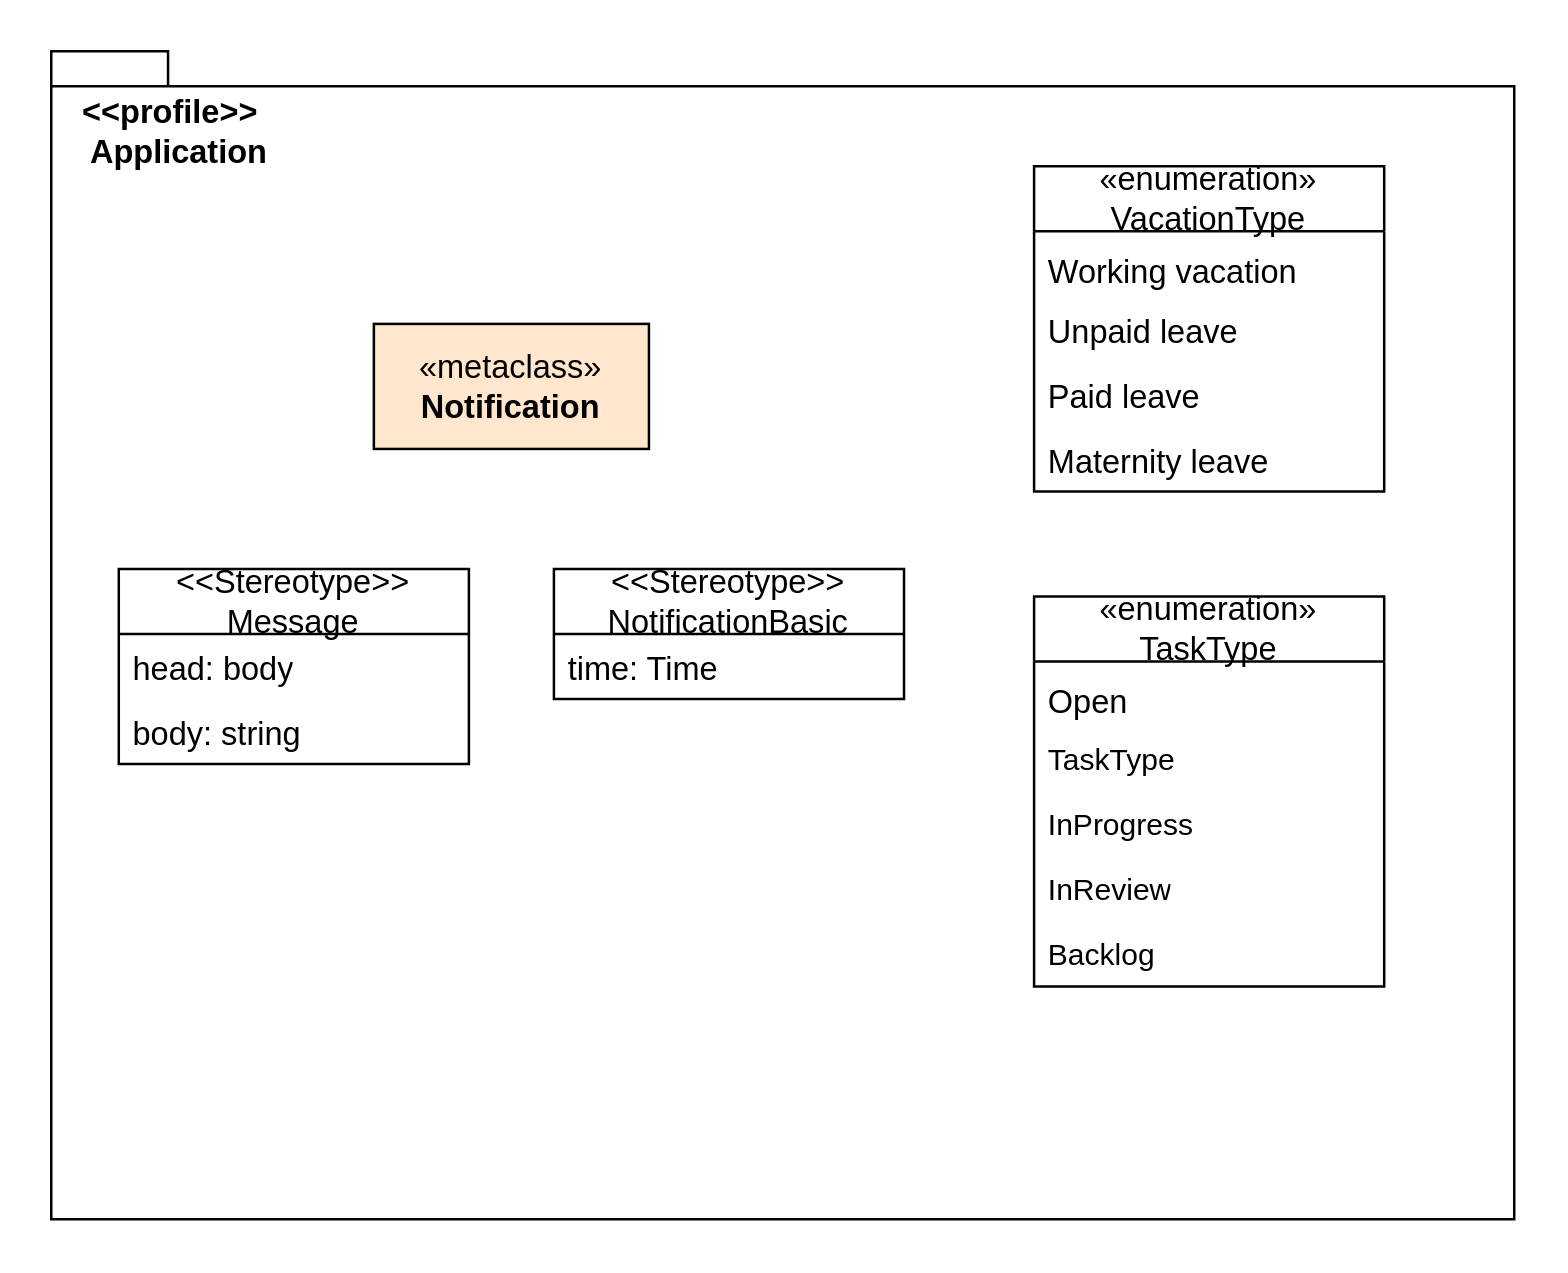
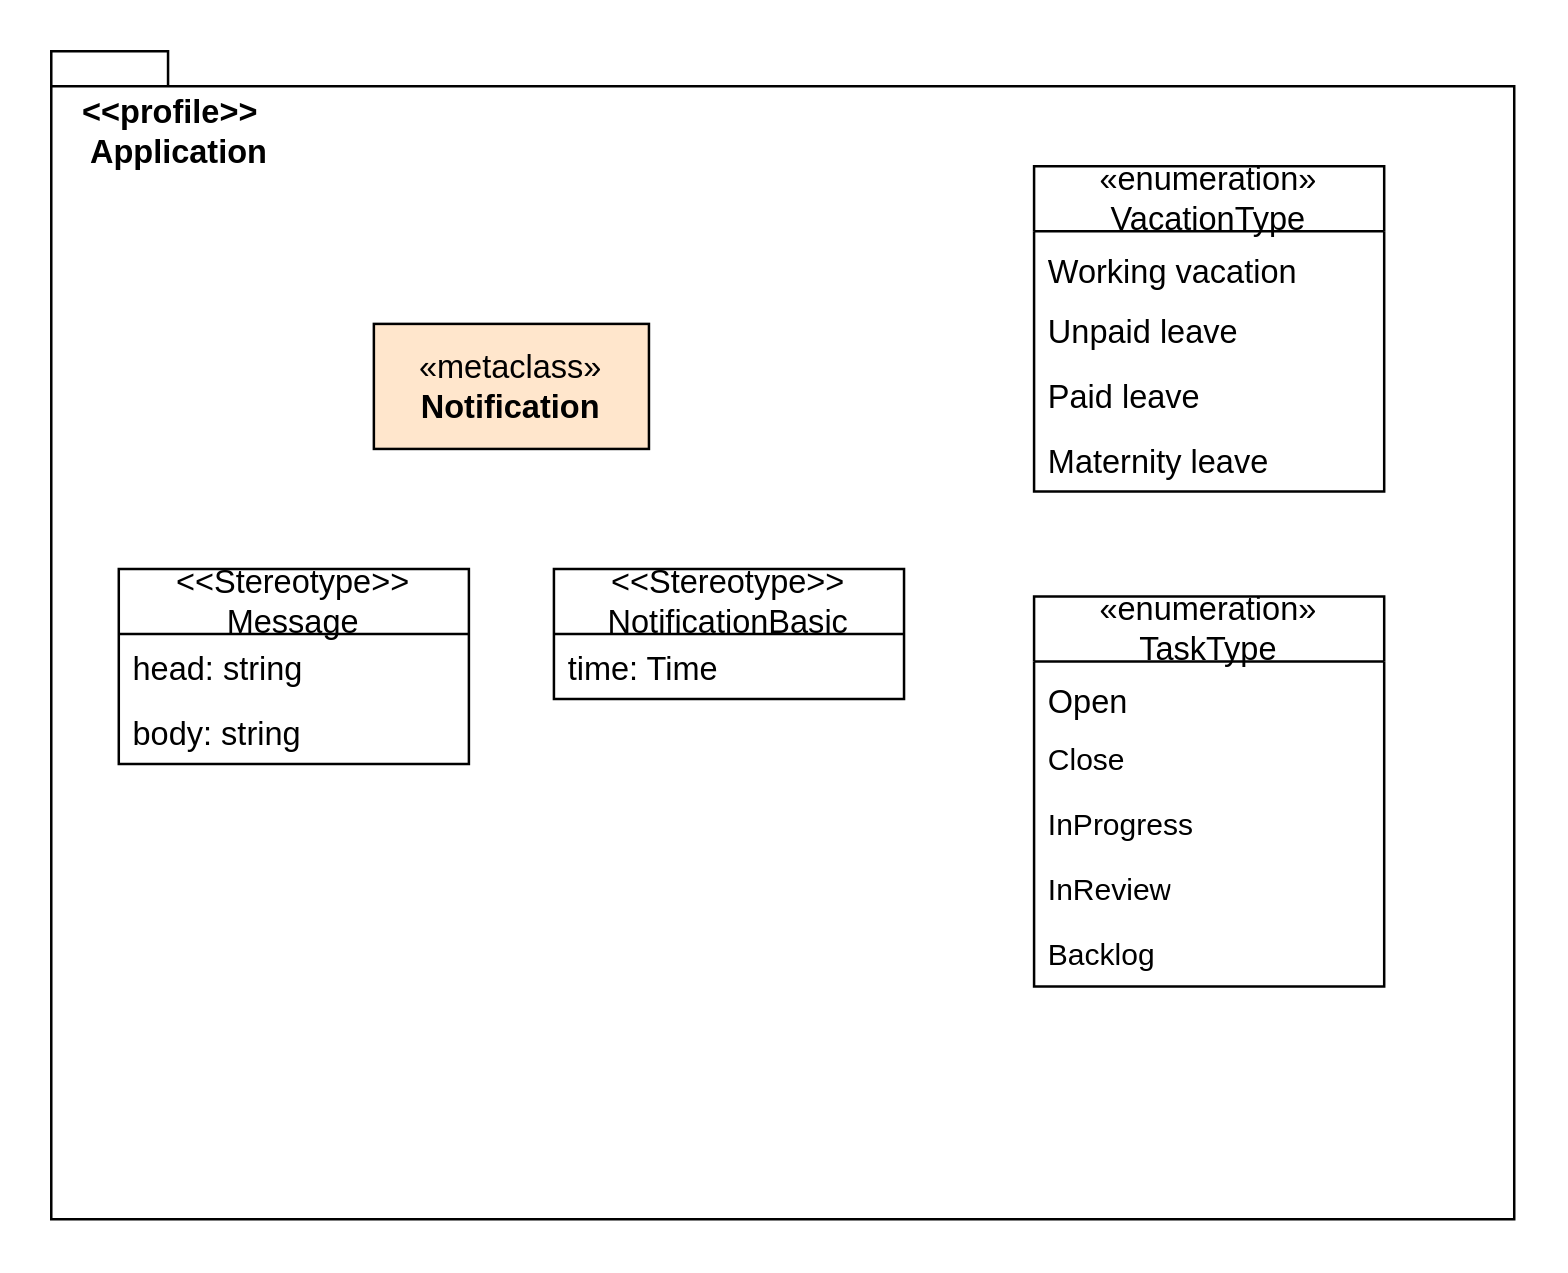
- <mxCell id="5" value="head: body" style="text;strokeColor=none;fillColor=none;align=left;verticalAlign=top;spacingLeft=4;spacingRight=4;overflow=hidden;rotatable=0;points=[[0,0.5],[1,0.5]];portConstraint=eastwest;whiteSpace=wrap;html=1;fontSize=13;" vertex="1" parent="4"><mxGeometry y="26" width="140" height="26" as="geometry" /></mxCell>
+ <mxCell id="5" value="head: string" style="text;strokeColor=none;fillColor=none;align=left;verticalAlign=top;spacingLeft=4;spacingRight=4;overflow=hidden;rotatable=0;points=[[0,0.5],[1,0.5]];portConstraint=eastwest;whiteSpace=wrap;html=1;fontSize=13;" vertex="1" parent="4"><mxGeometry y="26" width="140" height="26" as="geometry" /></mxCell>
- <mxCell id="16" value="TaskType" style="text;strokeColor=none;fillColor=none;align=left;verticalAlign=top;spacingLeft=4;spacingRight=4;overflow=hidden;rotatable=0;points=[[0,0.5],[1,0.5]];portConstraint=eastwest;whiteSpace=wrap;html=1;" vertex="1" parent="14"><mxGeometry y="52" width="140" height="26" as="geometry" /></mxCell>
+ <mxCell id="16" value="Close" style="text;strokeColor=none;fillColor=none;align=left;verticalAlign=top;spacingLeft=4;spacingRight=4;overflow=hidden;rotatable=0;points=[[0,0.5],[1,0.5]];portConstraint=eastwest;whiteSpace=wrap;html=1;" vertex="1" parent="14"><mxGeometry y="52" width="140" height="26" as="geometry" /></mxCell>
